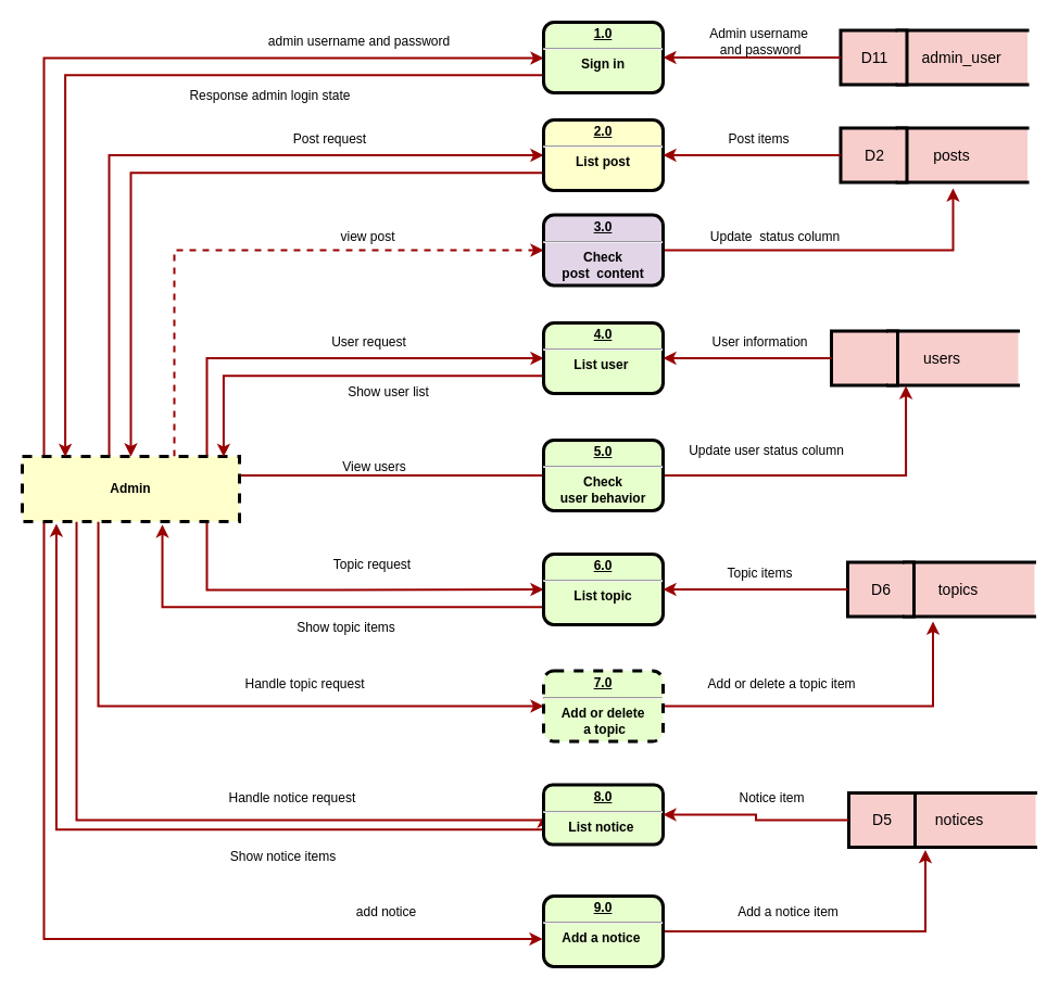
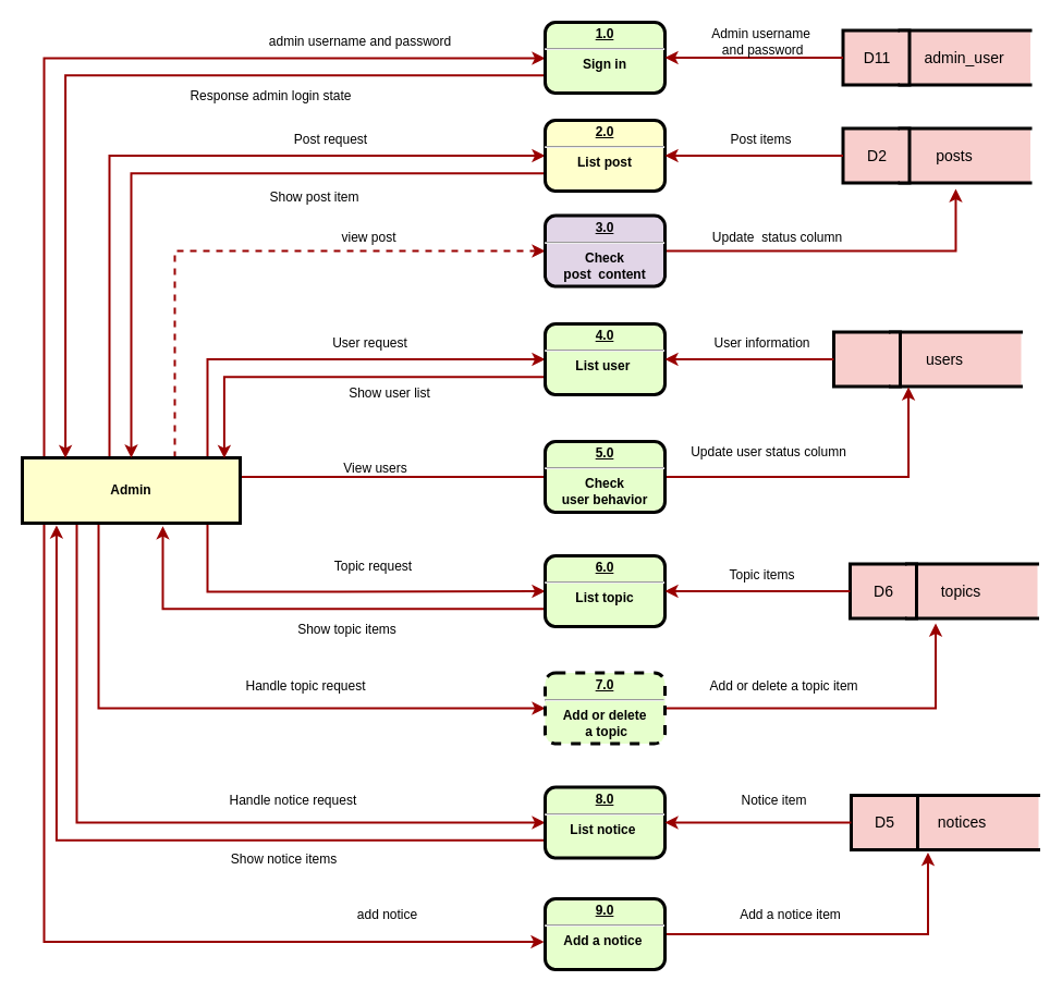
+ <mxCell id="95" value="Show post item" style="text;html=1;align=center;verticalAlign=middle;resizable=0;points=[];autosize=1;" vertex="1" parent="1"><mxGeometry x="238" y="171" width="100" height="20" as="geometry" /></mxCell>
- <mxCell id="26" value="Admin" style="whiteSpace=wrap;align=center;verticalAlign=middle;fontStyle=1;strokeWidth=3;fillColor=#FFFFCC;dashed=1;" parent="1" vertex="1"><mxGeometry x="20" y="420" width="200" height="60" as="geometry" /></mxCell>
+ <mxCell id="26" value="Admin" style="whiteSpace=wrap;align=center;verticalAlign=middle;fontStyle=1;strokeWidth=3;fillColor=#FFFFCC" parent="1" vertex="1"><mxGeometry x="20" y="420" width="200" height="60" as="geometry" /></mxCell>
- <mxCell id="53" value="&lt;p style=&quot;margin: 0px ; margin-top: 4px ; text-align: center ; text-decoration: underline&quot;&gt;8.0&lt;/p&gt;&lt;hr&gt;&lt;strong&gt;List notice&amp;nbsp;&lt;br&gt;&lt;/strong&gt;" style="verticalAlign=middle;align=center;overflow=fill;fontSize=12;fontFamily=Helvetica;html=1;rounded=1;fontStyle=1;strokeWidth=3;fillColor=#E6FFCC" parent="1" vertex="1"><mxGeometry x="500" y="722.5" width="110" height="55" as="geometry" /></mxCell>
+ <mxCell id="53" value="&lt;p style=&quot;margin: 0px ; margin-top: 4px ; text-align: center ; text-decoration: underline&quot;&gt;8.0&lt;/p&gt;&lt;hr&gt;&lt;strong&gt;List notice&amp;nbsp;&lt;br&gt;&lt;/strong&gt;" style="verticalAlign=middle;align=center;overflow=fill;fontSize=12;fontFamily=Helvetica;html=1;rounded=1;fontStyle=1;strokeWidth=3;fillColor=#E6FFCC" parent="1" vertex="1"><mxGeometry x="500" y="722.5" width="110" height="65" as="geometry" /></mxCell>
